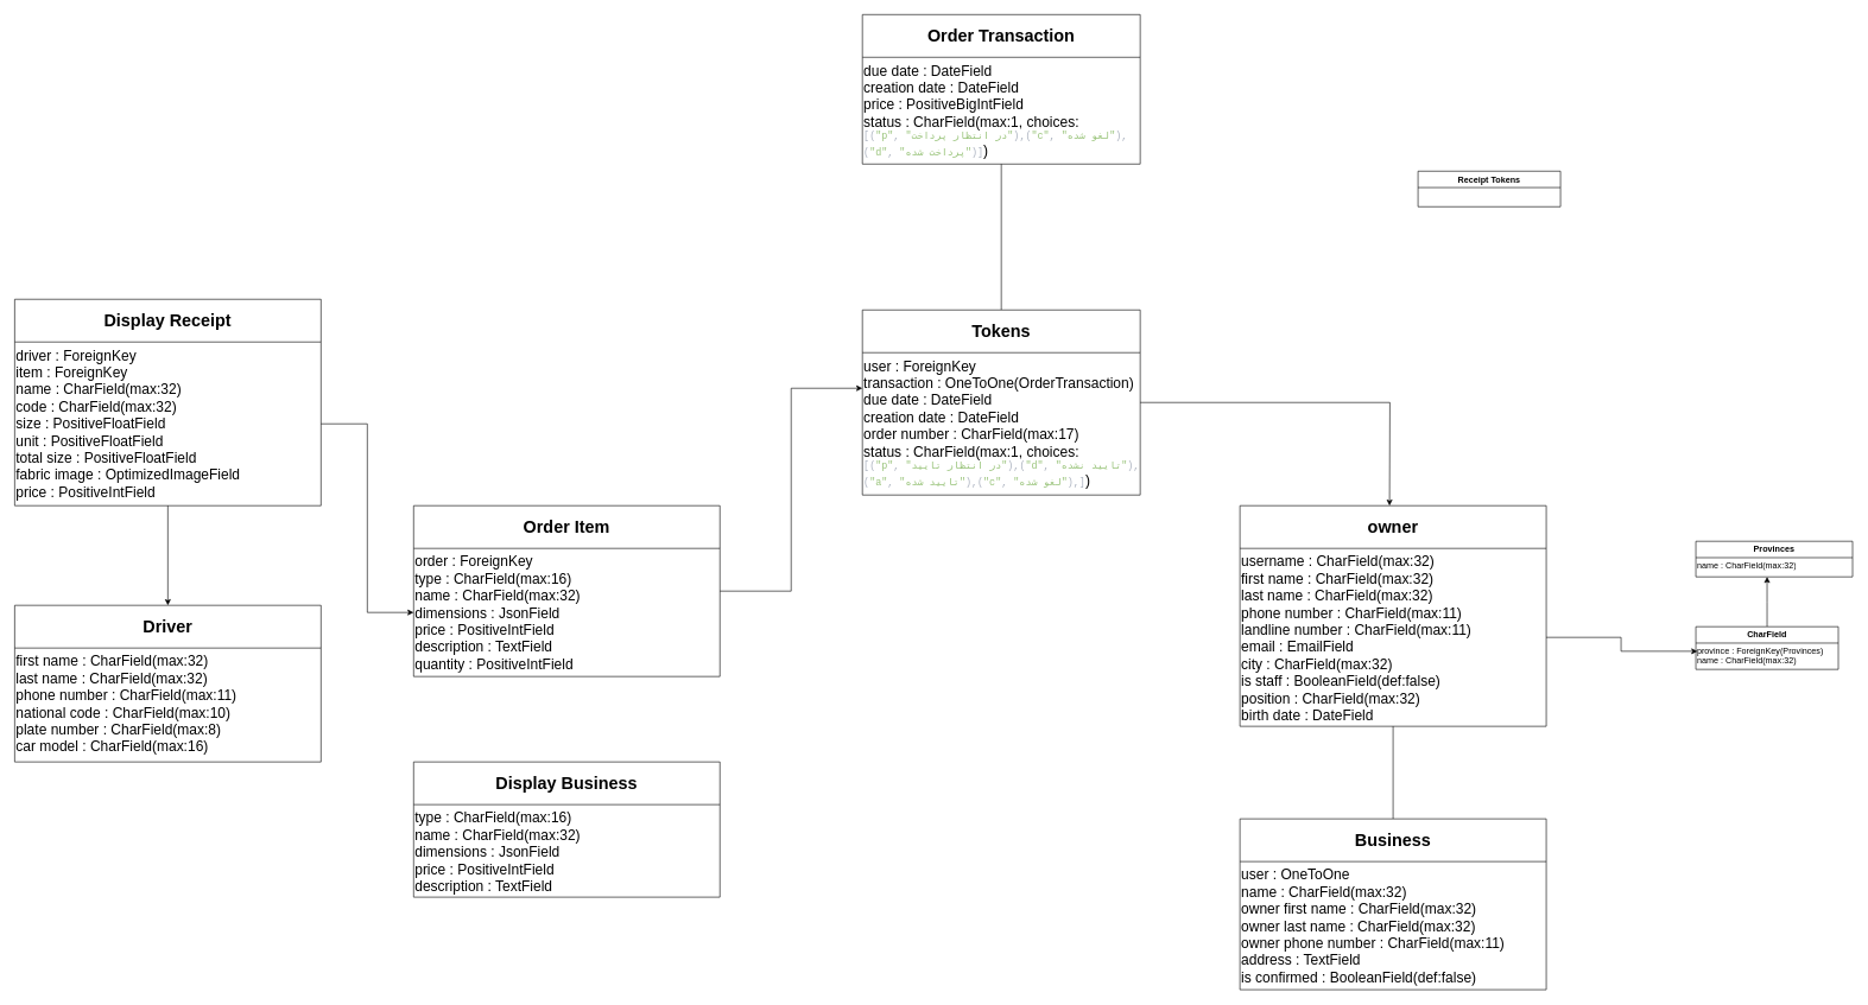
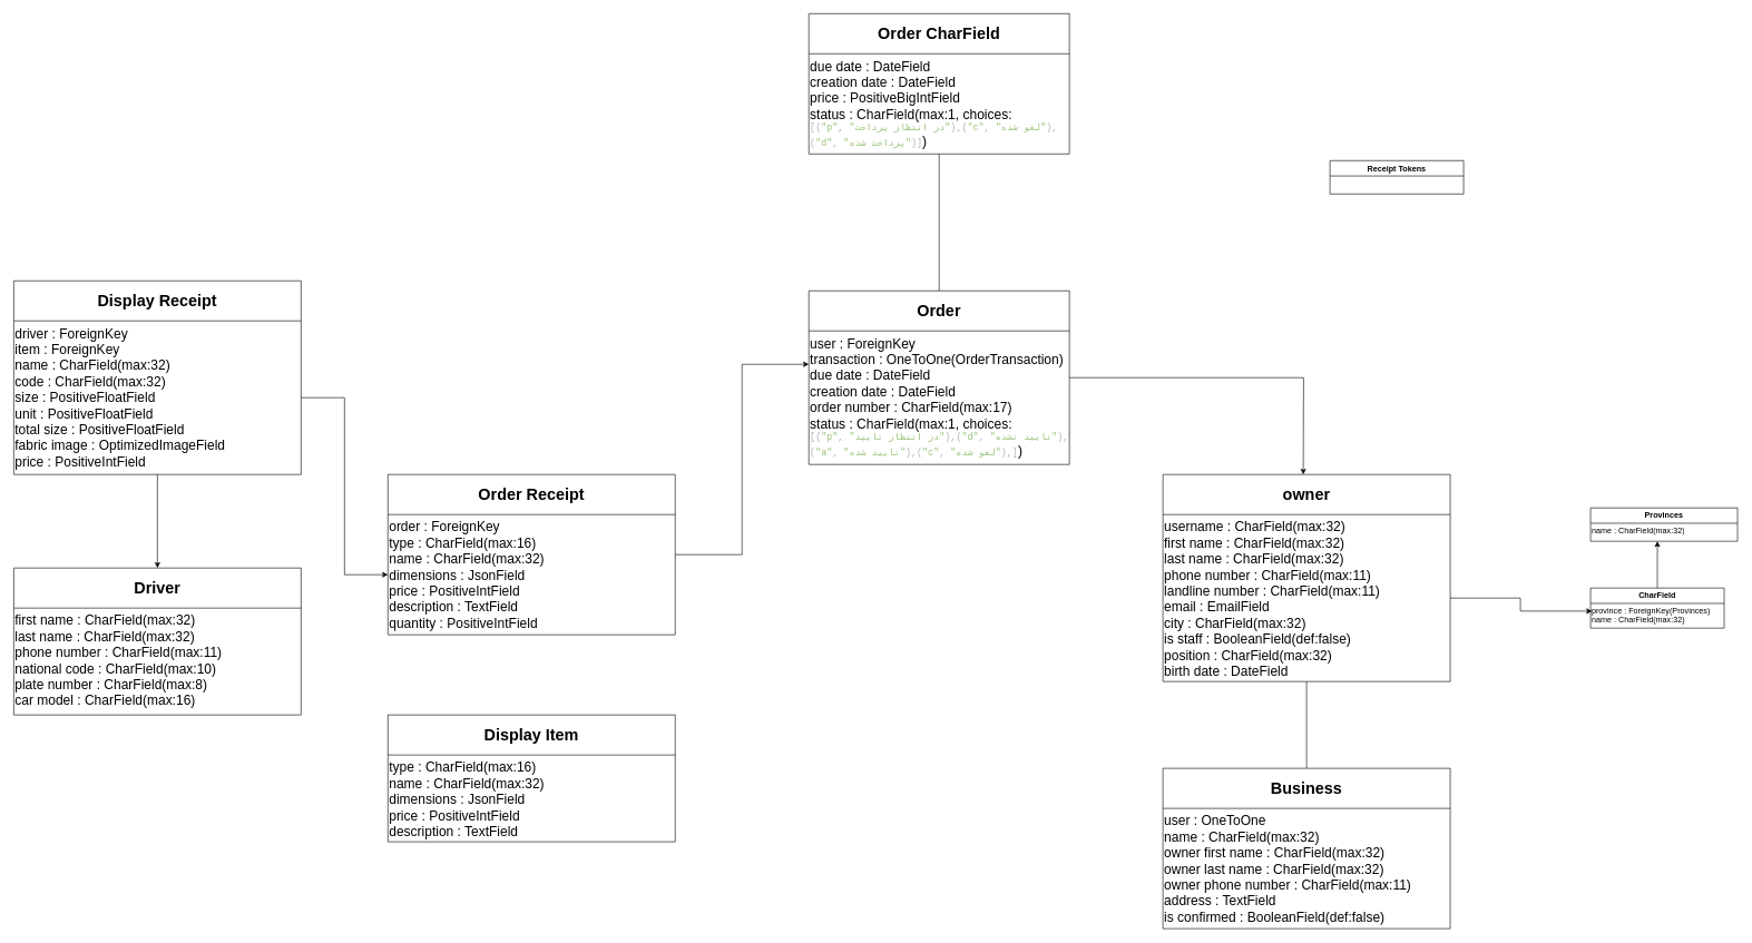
- <mxCell id="29" value="&lt;span style=&quot;font-size: 24px;&quot;&gt;Order Transaction&lt;/span&gt;" style="swimlane;whiteSpace=wrap;html=1;startSize=60;movable=1;resizable=1;rotatable=1;deletable=1;editable=1;locked=0;connectable=1;" vertex="1" parent="1"><mxGeometry x="1210" y="20" width="390" height="210" as="geometry" /></mxCell>
+ <mxCell id="29" value="&lt;span style=&quot;font-size: 24px;&quot;&gt;Order CharField&lt;/span&gt;" style="swimlane;whiteSpace=wrap;html=1;startSize=60;movable=1;resizable=1;rotatable=1;deletable=1;editable=1;locked=0;connectable=1;" vertex="1" parent="1"><mxGeometry x="1210" y="20" width="390" height="210" as="geometry" /></mxCell>
- <mxCell id="14" value="&lt;span style=&quot;font-size: 24px;&quot;&gt;Tokens&lt;/span&gt;" style="swimlane;whiteSpace=wrap;html=1;startSize=60;movable=1;resizable=1;rotatable=1;deletable=1;editable=1;locked=0;connectable=1;" parent="1" vertex="1"><mxGeometry x="1210" y="435" width="390" height="260" as="geometry" /></mxCell>
+ <mxCell id="14" value="&lt;span style=&quot;font-size: 24px;&quot;&gt;Order&lt;/span&gt;" style="swimlane;whiteSpace=wrap;html=1;startSize=60;movable=1;resizable=1;rotatable=1;deletable=1;editable=1;locked=0;connectable=1;" parent="1" vertex="1"><mxGeometry x="1210" y="435" width="390" height="260" as="geometry" /></mxCell>
- <mxCell id="10" value="&lt;span style=&quot;font-size: 24px;&quot;&gt;Order Item&lt;/span&gt;" style="swimlane;whiteSpace=wrap;html=1;startSize=60;movable=1;resizable=1;rotatable=1;deletable=1;editable=1;locked=0;connectable=1;" parent="1" vertex="1"><mxGeometry x="580" y="710" width="430" height="240" as="geometry" /></mxCell>
+ <mxCell id="10" value="&lt;span style=&quot;font-size: 24px;&quot;&gt;Order Receipt&lt;/span&gt;" style="swimlane;whiteSpace=wrap;html=1;startSize=60;movable=1;resizable=1;rotatable=1;deletable=1;editable=1;locked=0;connectable=1;" parent="1" vertex="1"><mxGeometry x="580" y="710" width="430" height="240" as="geometry" /></mxCell>
- <mxCell id="7" value="&lt;span style=&quot;font-size: 24px;&quot;&gt;Display Business&lt;/span&gt;" style="swimlane;whiteSpace=wrap;html=1;startSize=60;movable=1;resizable=1;rotatable=1;deletable=1;editable=1;locked=0;connectable=1;" parent="1" vertex="1"><mxGeometry x="580" y="1070" width="430" height="190" as="geometry" /></mxCell>
+ <mxCell id="7" value="&lt;span style=&quot;font-size: 24px;&quot;&gt;Display Item&lt;/span&gt;" style="swimlane;whiteSpace=wrap;html=1;startSize=60;movable=1;resizable=1;rotatable=1;deletable=1;editable=1;locked=0;connectable=1;" parent="1" vertex="1"><mxGeometry x="580" y="1070" width="430" height="190" as="geometry" /></mxCell>
